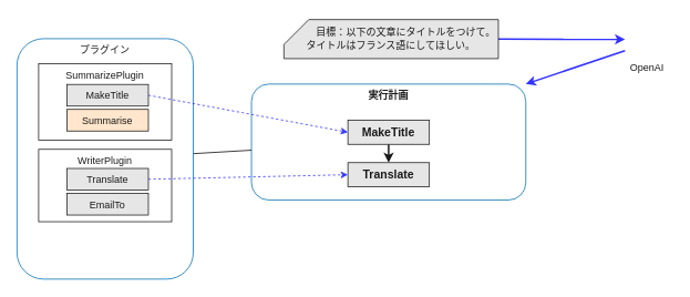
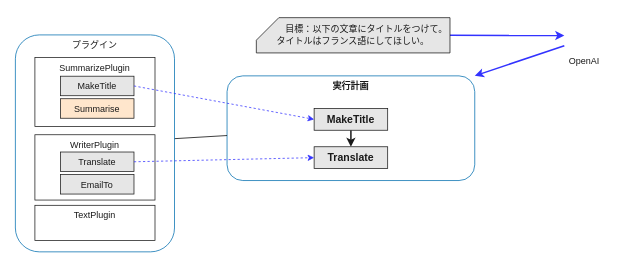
+ <mxCell id="7" value="TextPlugin" style="rounded=0;whiteSpace=wrap;html=1;fontColor=#1A1A1A;fillColor=none;strokeColor=#1A1A1A;verticalAlign=top;" vertex="1" parent="1"><mxGeometry x="46" y="273" width="160" height="47" as="geometry" /></mxCell>
